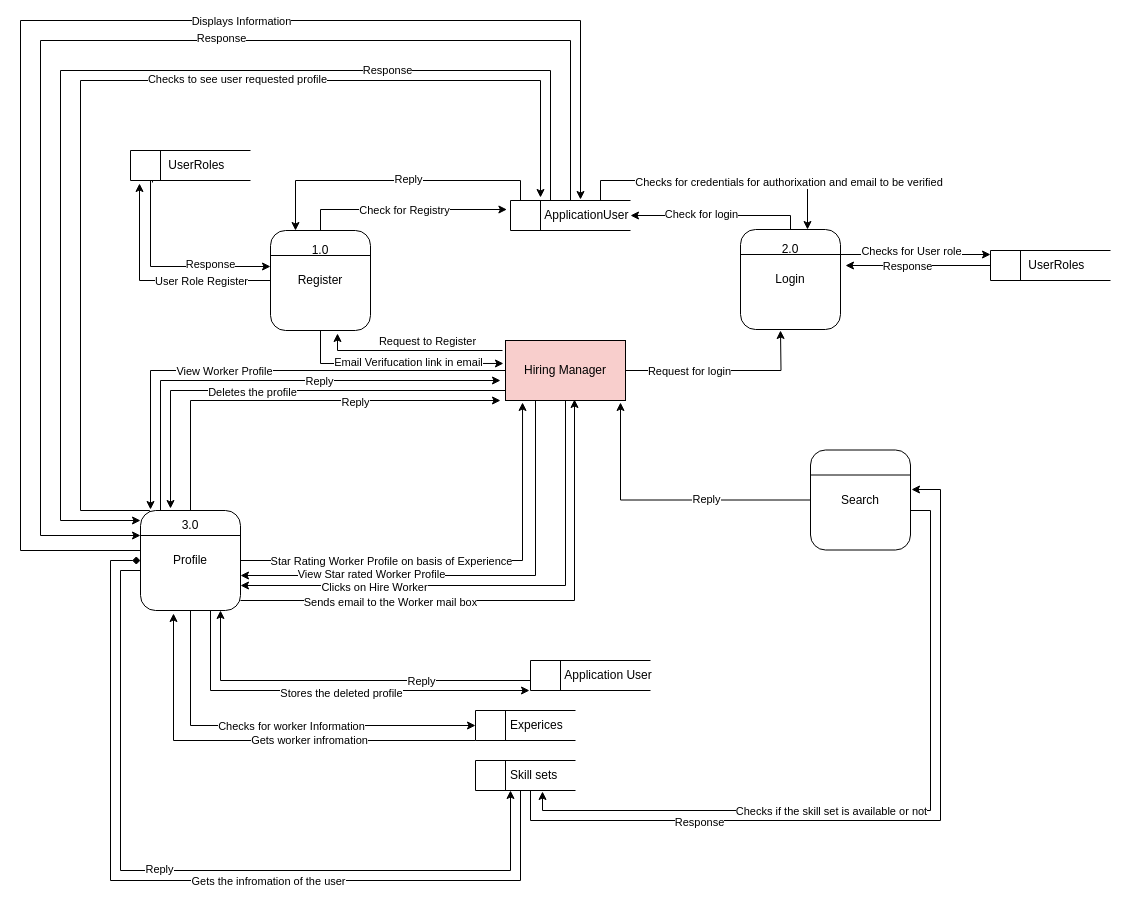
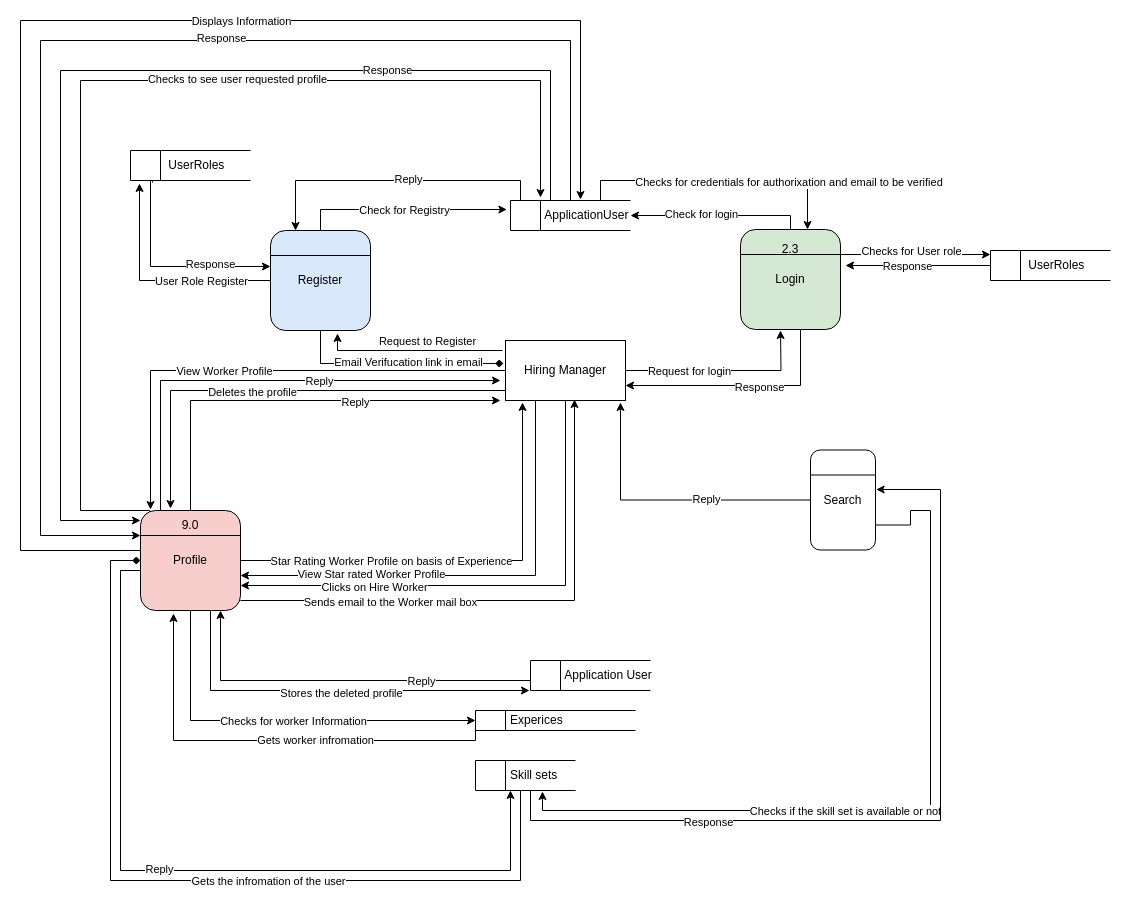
- <mxCell id="48" value="2.0" style="text;html=1;strokeColor=none;fillColor=none;align=center;verticalAlign=middle;whiteSpace=wrap;rounded=0;" vertex="1" parent="1"><mxGeometry x="770" y="239" width="40" height="20" as="geometry" /></mxCell>
+ <mxCell id="48" value="2.3" style="text;html=1;strokeColor=none;fillColor=none;align=center;verticalAlign=middle;whiteSpace=wrap;rounded=0;" vertex="1" parent="1"><mxGeometry x="770" y="239" width="40" height="20" as="geometry" /></mxCell>
- <mxCell id="33" value="1.0" style="text;html=1;strokeColor=none;fillColor=none;align=center;verticalAlign=middle;whiteSpace=wrap;rounded=0;" vertex="1" parent="1"><mxGeometry x="300" y="240" width="40" height="20" as="geometry" /></mxCell>
- <mxCell id="44" value="Login" style="rounded=1;whiteSpace=wrap;html=1;" vertex="1" parent="1"><mxGeometry x="740" y="229" width="100" height="100" as="geometry" /></mxCell>
+ <mxCell id="44" value="Login" style="rounded=1;whiteSpace=wrap;html=1;fillColor=#d5e8d4;" vertex="1" parent="1"><mxGeometry x="740" y="229" width="100" height="100" as="geometry" /></mxCell>
- <mxCell id="17" value="Register" style="rounded=1;whiteSpace=wrap;html=1;" vertex="1" parent="1"><mxGeometry x="270" y="230" width="100" height="100" as="geometry" /></mxCell>
+ <mxCell id="17" value="Register" style="rounded=1;whiteSpace=wrap;html=1;fillColor=#dae8fc;" vertex="1" parent="1"><mxGeometry x="270" y="230" width="100" height="100" as="geometry" /></mxCell>
- <mxCell id="11" style="edgeStyle=orthogonalEdgeStyle;rounded=0;orthogonalLoop=1;jettySize=auto;html=1;exitX=0.5;exitY=1;exitDx=0;exitDy=0;entryX=-0.017;entryY=0.383;entryDx=0;entryDy=0;entryPerimeter=0;" edge="1" parent="1" source="17" target="32"><mxGeometry relative="1" as="geometry"><Array as="points"><mxPoint x="320" y="363" /></Array></mxGeometry></mxCell>
+ <mxCell id="11" style="edgeStyle=orthogonalEdgeStyle;rounded=0;orthogonalLoop=1;jettySize=auto;html=1;exitX=0.5;exitY=1;exitDx=0;exitDy=0;entryX=-0.017;entryY=0.383;entryDx=0;entryDy=0;entryPerimeter=0;endArrow=diamond;" edge="1" parent="1" source="17" target="32"><mxGeometry relative="1" as="geometry"><Array as="points"><mxPoint x="320" y="363" /></Array></mxGeometry></mxCell>
- <mxCell id="32" value="Hiring Manager" style="rounded=0;whiteSpace=wrap;html=1;fillColor=#f8cecc;" vertex="1" parent="1"><mxGeometry x="505" y="340" width="120" height="60" as="geometry" /></mxCell>
+ <mxCell id="32" value="Hiring Manager" style="rounded=0;whiteSpace=wrap;html=1;" vertex="1" parent="1"><mxGeometry x="505" y="340" width="120" height="60" as="geometry" /></mxCell>
+ <mxCell id="38" style="edgeStyle=orthogonalEdgeStyle;rounded=0;orthogonalLoop=1;jettySize=auto;html=1;exitX=0.61;exitY=1;exitDx=0;exitDy=0;entryX=1;entryY=0.75;entryDx=0;entryDy=0;exitPerimeter=0;" edge="1" parent="1" source="44" target="32"><mxGeometry relative="1" as="geometry"><Array as="points"><mxPoint x="800" y="329" /><mxPoint x="800" y="385" /></Array></mxGeometry></mxCell>
+ <mxCell id="39" value="Response" style="edgeLabel;html=1;align=center;verticalAlign=middle;resizable=0;points=[];" vertex="1" connectable="0" parent="38"><mxGeometry x="-0.147" y="1" relative="1" as="geometry"><mxPoint as="offset" /></mxGeometry></mxCell>
- <mxCell id="78" value="Search" style="rounded=1;whiteSpace=wrap;html=1;" vertex="1" parent="1"><mxGeometry x="810" y="449.5" width="100" height="100" as="geometry" /></mxCell>
+ <mxCell id="78" value="Search" style="rounded=1;whiteSpace=wrap;html=1;" vertex="1" parent="1"><mxGeometry x="810" y="449.5" width="65" height="100" as="geometry" /></mxCell>
- <mxCell id="73" value="3.0" style="text;html=1;strokeColor=none;fillColor=none;align=center;verticalAlign=middle;whiteSpace=wrap;rounded=0;" vertex="1" parent="1"><mxGeometry x="170" y="520" width="40" height="10.5" as="geometry" /></mxCell>
+ <mxCell id="73" value="9.0" style="text;html=1;strokeColor=none;fillColor=none;align=center;verticalAlign=middle;whiteSpace=wrap;rounded=0;" vertex="1" parent="1"><mxGeometry x="170" y="520" width="40" height="10.5" as="geometry" /></mxCell>
- <mxCell id="69" value="Profile" style="rounded=1;whiteSpace=wrap;html=1;" vertex="1" parent="1"><mxGeometry x="140" y="510" width="100" height="100" as="geometry" /></mxCell>
+ <mxCell id="69" value="Profile" style="rounded=1;whiteSpace=wrap;html=1;fillColor=#f8cecc;" vertex="1" parent="1"><mxGeometry x="140" y="510" width="100" height="100" as="geometry" /></mxCell>
- <mxCell id="88" value="&amp;nbsp;&amp;nbsp;&amp;nbsp;&amp;nbsp;&amp;nbsp;&amp;nbsp;&amp;nbsp;&amp;nbsp; Experices" style="html=1;dashed=0;whitespace=wrap;shape=mxgraph.dfd.dataStoreID;align=left;spacingLeft=3;points=[[0,0],[0.5,0],[1,0],[0,0.5],[1,0.5],[0,1],[0.5,1],[1,1]];" vertex="1" parent="1"><mxGeometry x="475" y="710" width="100" height="30" as="geometry" /></mxCell>
+ <mxCell id="88" value="&amp;nbsp;&amp;nbsp;&amp;nbsp;&amp;nbsp;&amp;nbsp;&amp;nbsp;&amp;nbsp;&amp;nbsp; Experices" style="html=1;dashed=0;whitespace=wrap;shape=mxgraph.dfd.dataStoreID;align=left;spacingLeft=3;points=[[0,0],[0.5,0],[1,0],[0,0.5],[1,0.5],[0,1],[0.5,1],[1,1]];" vertex="1" parent="1"><mxGeometry x="475" y="710" width="160" height="20" as="geometry" /></mxCell>
